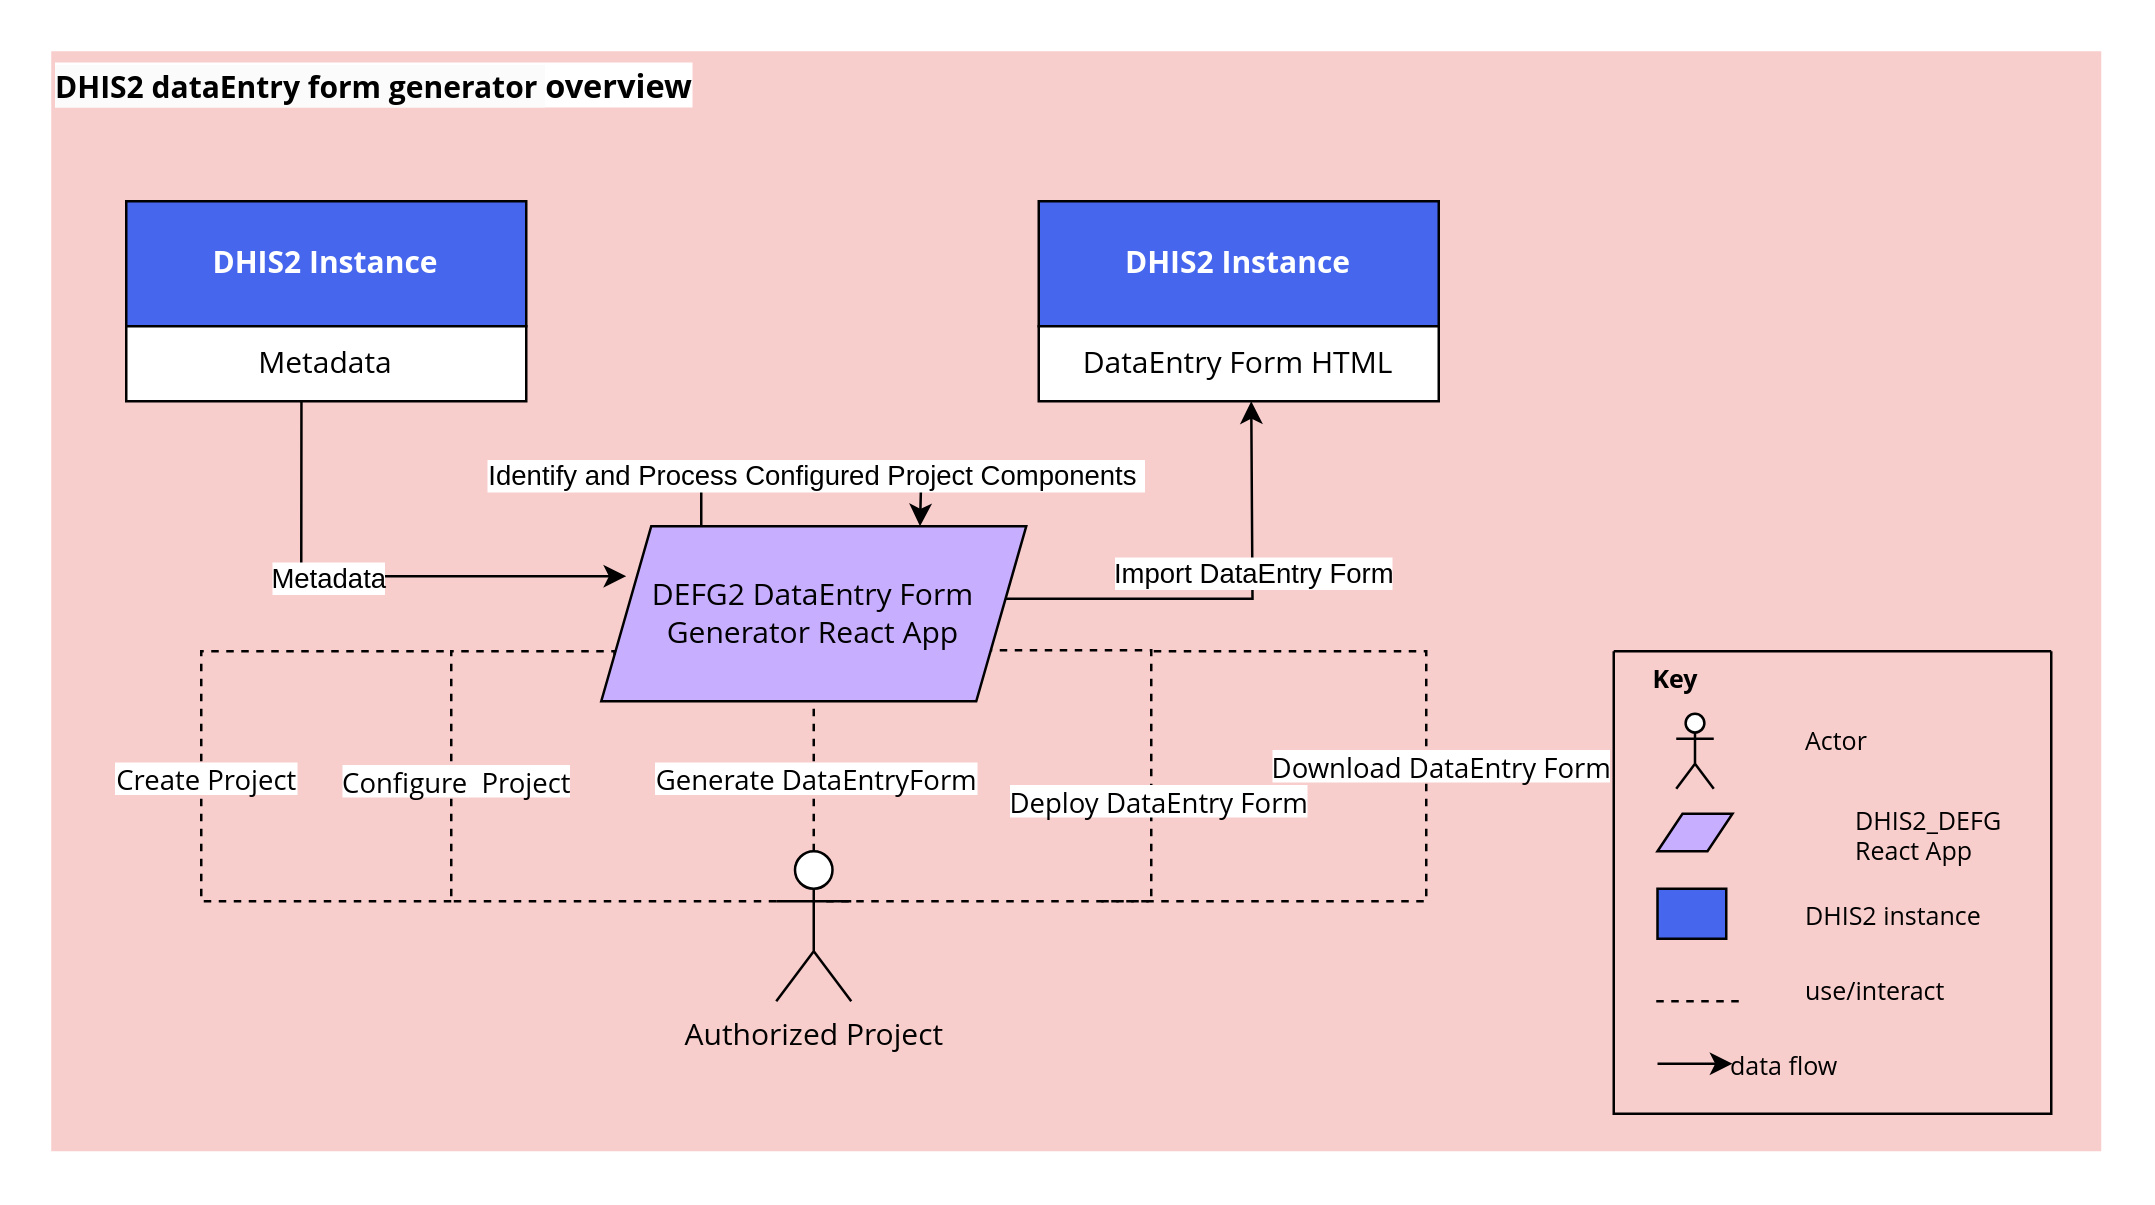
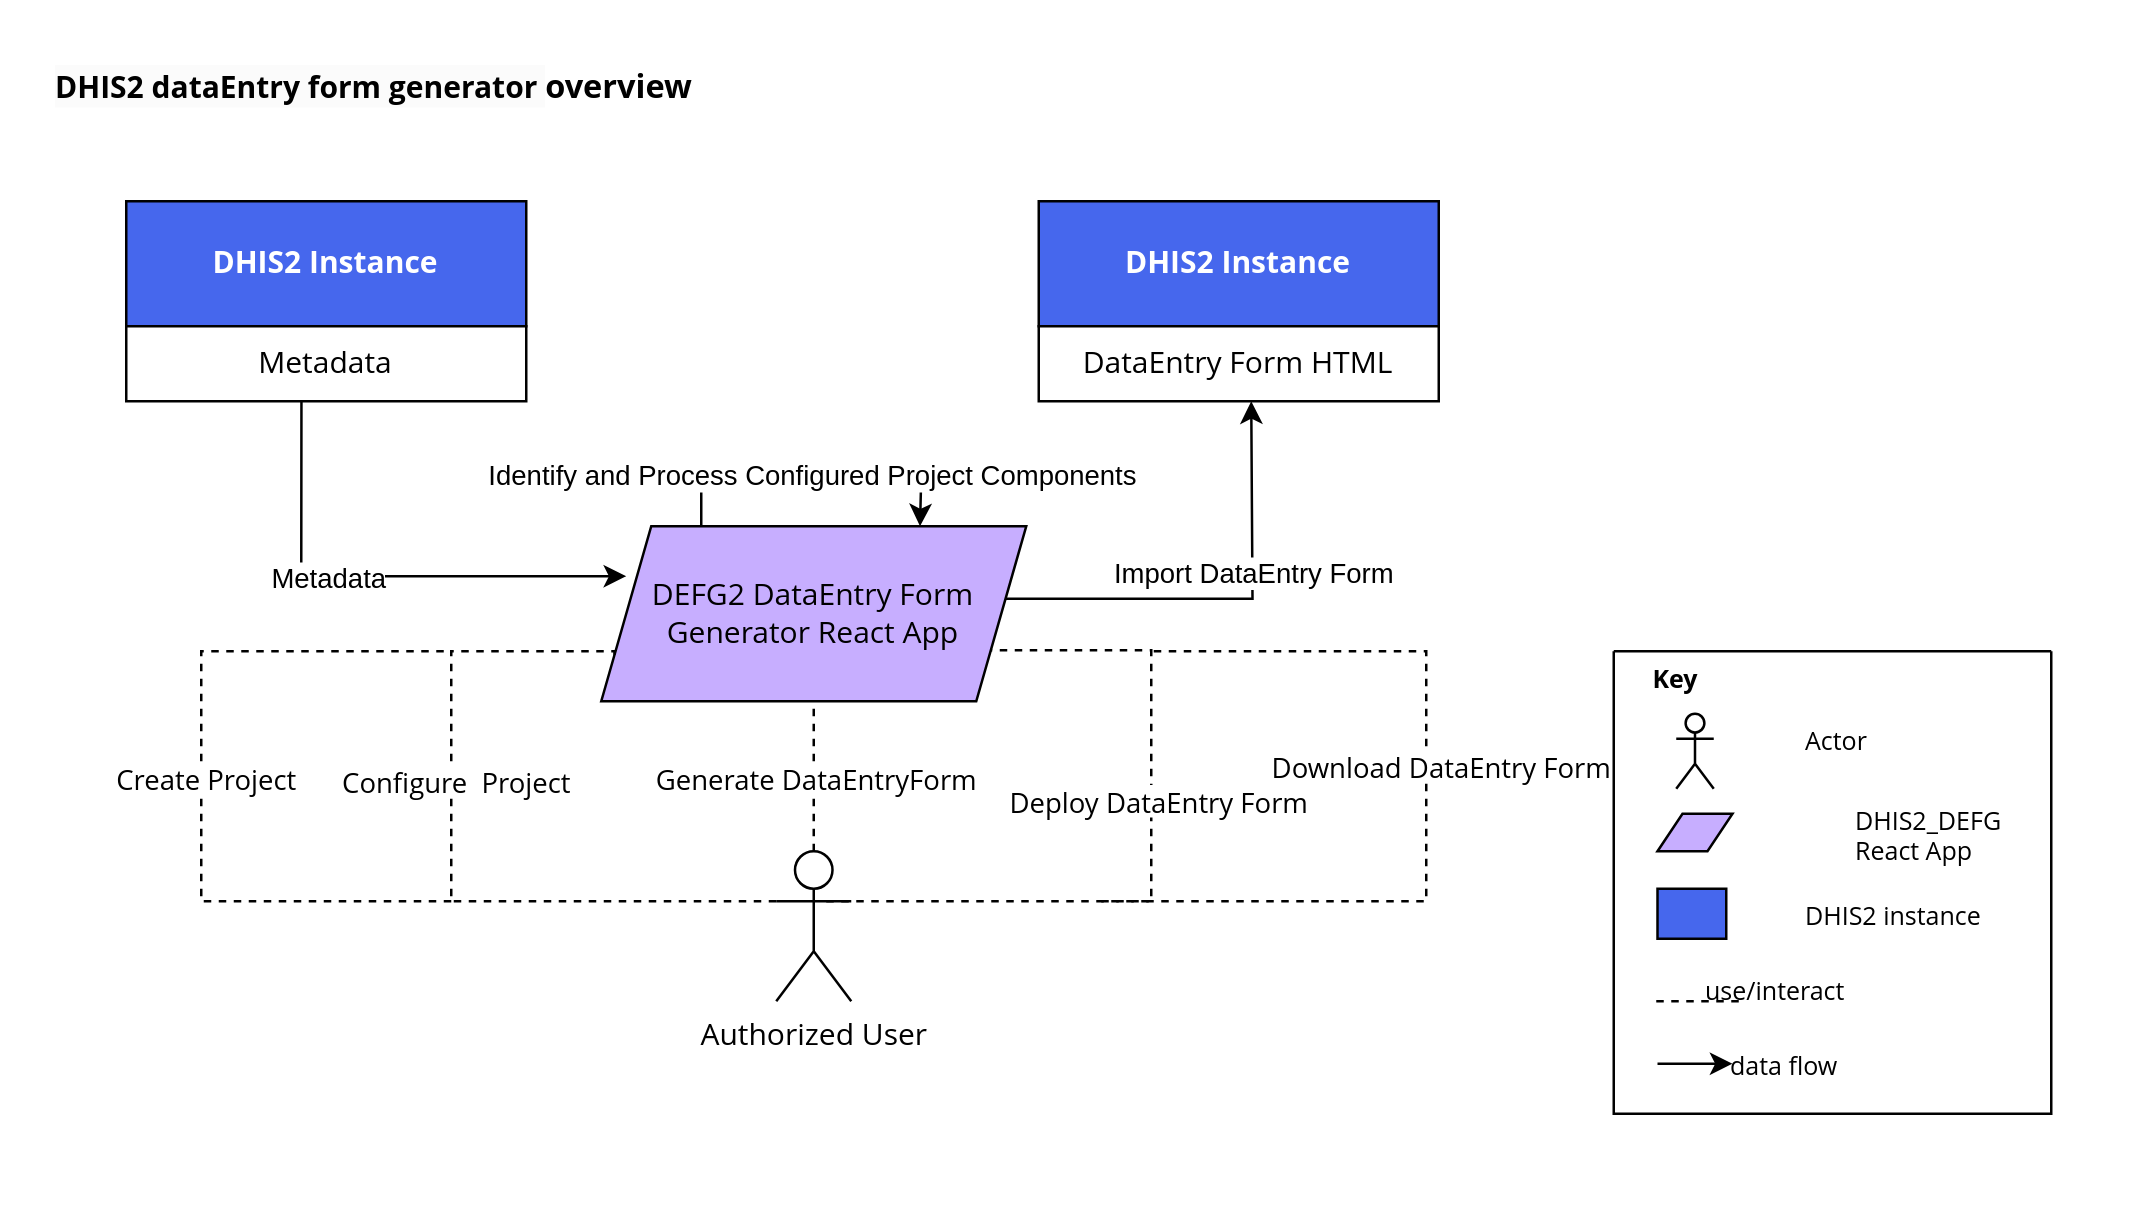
- <mxCell id="2" value="&lt;span style=&quot;color: rgb(0, 0, 0); font-family: &amp;quot;open sans&amp;quot;; font-size: 13px; font-style: normal; letter-spacing: normal; text-align: left; text-indent: 0px; text-transform: none; word-spacing: 0px; display: inline; float: none; background-color: rgb(255, 255, 255);&quot;&gt;&lt;span style=&quot;font-family: &amp;quot;Open Sans&amp;quot;; font-size: 12px; text-align: center; background-color: rgb(251, 251, 251);&quot;&gt;DHIS2 dataEntry form generator &lt;/span&gt;overview&lt;/span&gt;" style="rounded=0;whiteSpace=wrap;html=1;verticalAlign=top;align=left;fontStyle=1;fontFamily=Open Sans;fontSource=https%3A%2F%2Ffonts.googleapis.com%2Fcss%3Ffamily%3DOpen%2BSans;strokeColor=none;fillColor=#f8cecc;" parent="1" vertex="1"><mxGeometry x="20" y="20" width="820" height="440" as="geometry" /></mxCell>
+ <mxCell id="2" value="&lt;span style=&quot;color: rgb(0, 0, 0); font-family: &amp;quot;open sans&amp;quot;; font-size: 13px; font-style: normal; letter-spacing: normal; text-align: left; text-indent: 0px; text-transform: none; word-spacing: 0px; display: inline; float: none; background-color: rgb(255, 255, 255);&quot;&gt;&lt;span style=&quot;font-family: &amp;quot;Open Sans&amp;quot;; font-size: 12px; text-align: center; background-color: rgb(251, 251, 251);&quot;&gt;DHIS2 dataEntry form generator &lt;/span&gt;overview&lt;/span&gt;" style="rounded=0;whiteSpace=wrap;html=1;verticalAlign=top;align=left;fontStyle=1;fontFamily=Open Sans;fontSource=https%3A%2F%2Ffonts.googleapis.com%2Fcss%3Ffamily%3DOpen%2BSans;strokeColor=none;" parent="1" vertex="1"><mxGeometry x="20" y="20" width="820" height="440" as="geometry" /></mxCell>
- <mxCell id="20" value="&lt;font color=&quot;#000000&quot;&gt;use/interact&lt;/font&gt;" style="text;html=1;strokeColor=none;fillColor=none;align=left;verticalAlign=middle;whiteSpace=wrap;rounded=0;fontSize=10;fontColor=#FFFFFF;fontFamily=Open Sans;fontSource=https%3A%2F%2Ffonts.googleapis.com%2Fcss%3Ffamily%3DOpen%2BSans;" parent="14" vertex="1"><mxGeometry x="75" y="125" width="40" height="20" as="geometry" /></mxCell>
+ <mxCell id="20" value="&lt;font color=&quot;#000000&quot;&gt;use/interact&lt;/font&gt;" style="text;html=1;strokeColor=none;fillColor=none;align=left;verticalAlign=middle;whiteSpace=wrap;rounded=0;fontSize=10;fontColor=#FFFFFF;fontFamily=Open Sans;fontSource=https%3A%2F%2Ffonts.googleapis.com%2Fcss%3Ffamily%3DOpen%2BSans;" parent="14" vertex="1"><mxGeometry x="35" y="125" width="40" height="20" as="geometry" /></mxCell>
- <mxCell id="12" value="&lt;font color=&quot;#000000&quot;&gt;Authorized Project&lt;/font&gt;" style="shape=umlActor;verticalLabelPosition=bottom;verticalAlign=top;html=1;outlineConnect=0;fillColor=#ffffff;fontColor=#FFFFFF;fontFamily=Open Sans;fontSource=https%3A%2F%2Ffonts.googleapis.com%2Fcss%3Ffamily%3DOpen%2BSans;" parent="1" vertex="1"><mxGeometry x="310" y="340" width="30" height="60" as="geometry" /></mxCell>
+ <mxCell id="12" value="&lt;font color=&quot;#000000&quot;&gt;Authorized User&lt;/font&gt;" style="shape=umlActor;verticalLabelPosition=bottom;verticalAlign=top;html=1;outlineConnect=0;fillColor=#ffffff;fontColor=#FFFFFF;fontFamily=Open Sans;fontSource=https%3A%2F%2Ffonts.googleapis.com%2Fcss%3Ffamily%3DOpen%2BSans;" parent="1" vertex="1"><mxGeometry x="310" y="340" width="30" height="60" as="geometry" /></mxCell>
